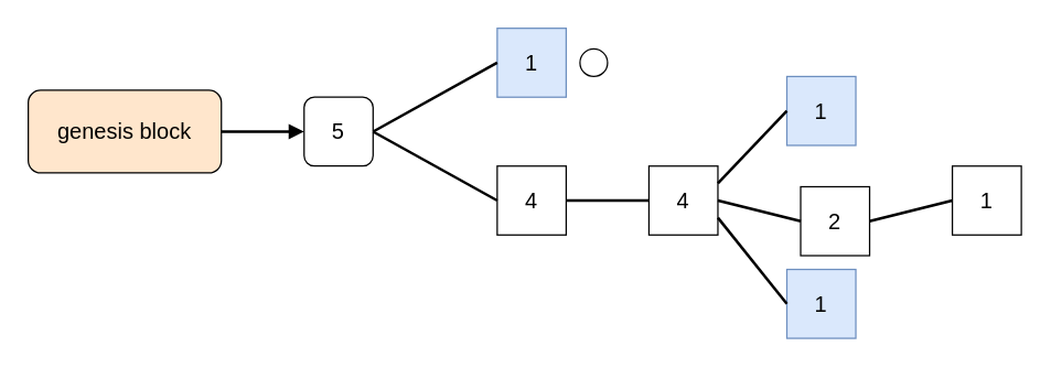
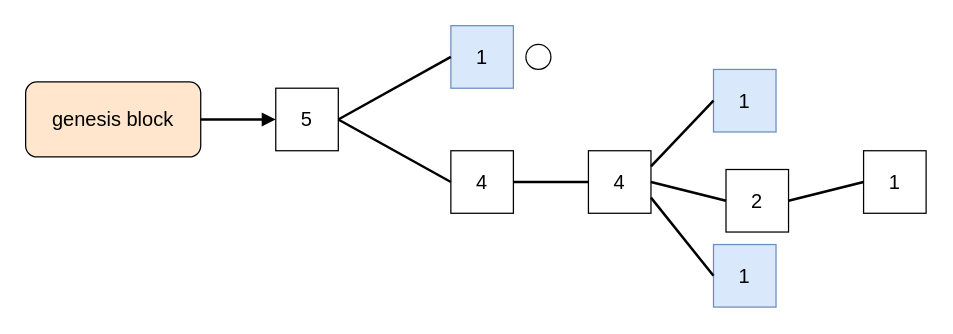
- <mxCell id="3" value="5" style="whiteSpace=wrap;html=1;aspect=fixed;fontSize=16;rounded=1;" vertex="1" parent="1"><mxGeometry x="220" y="70" width="50" height="50" as="geometry" /></mxCell>
+ <mxCell id="3" value="5" style="whiteSpace=wrap;html=1;aspect=fixed;fontSize=16;" vertex="1" parent="1"><mxGeometry x="220" y="70" width="50" height="50" as="geometry" /></mxCell>
